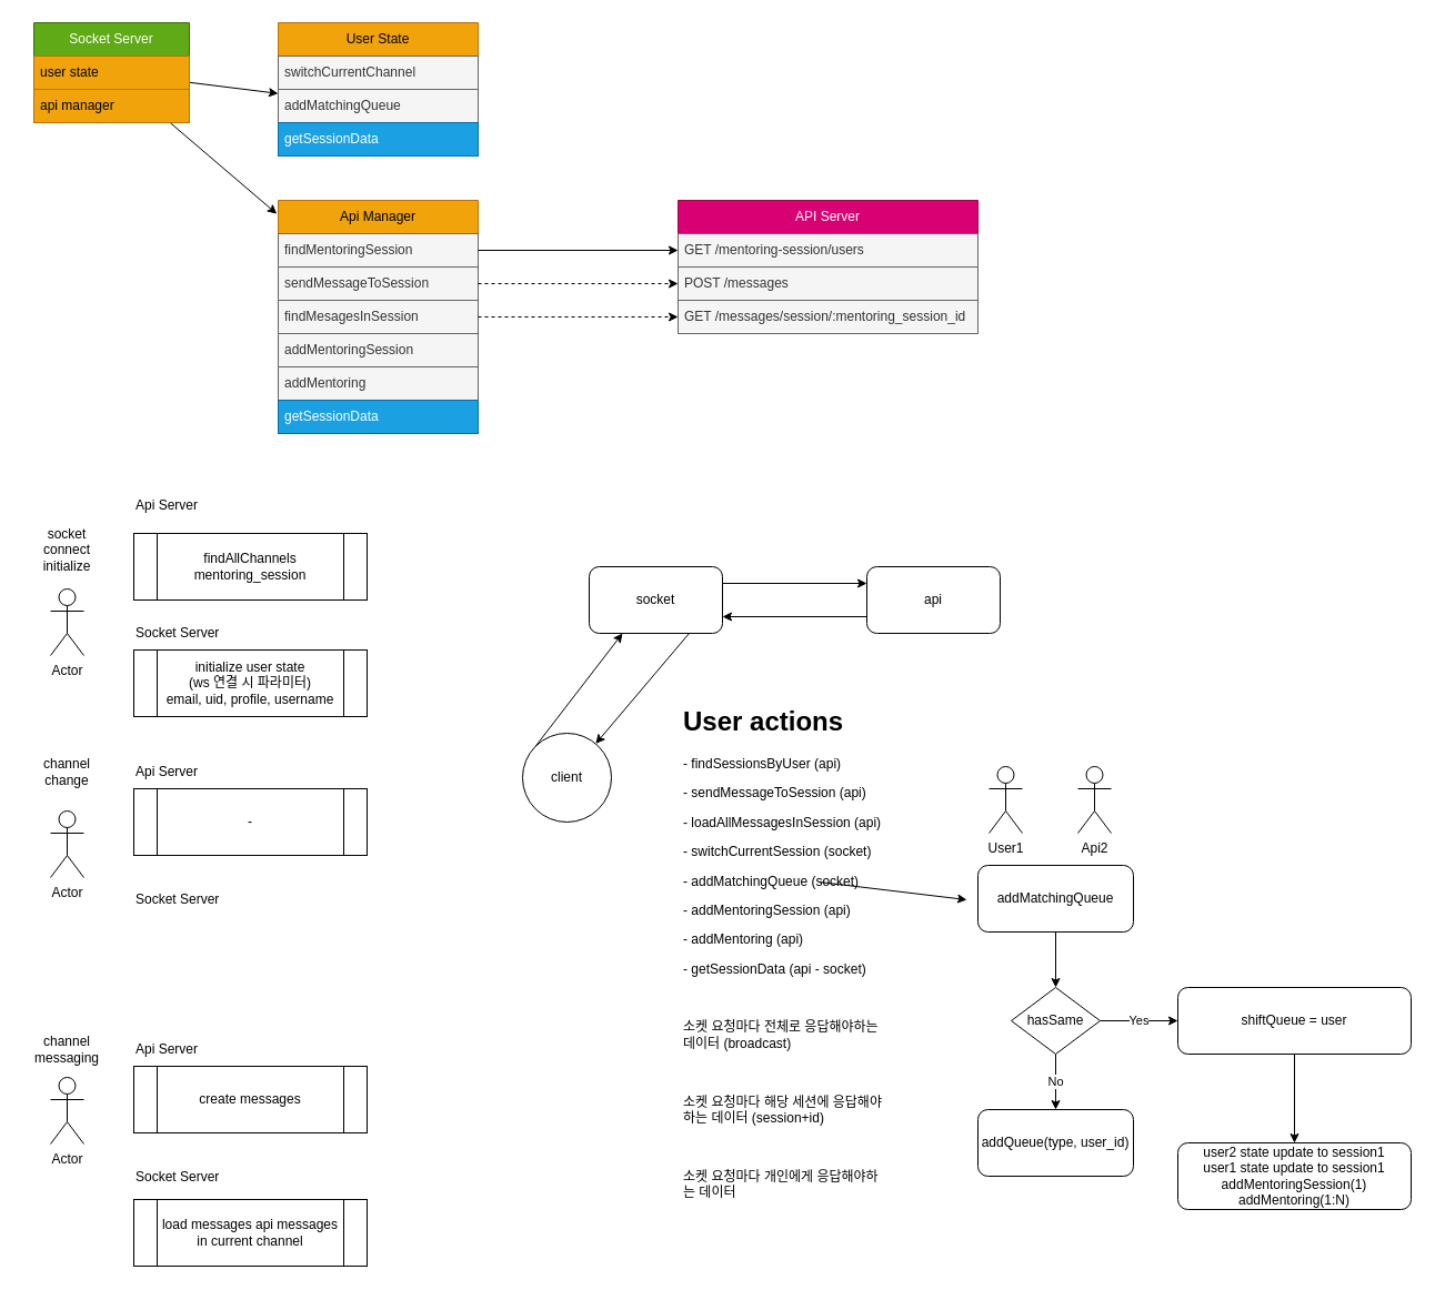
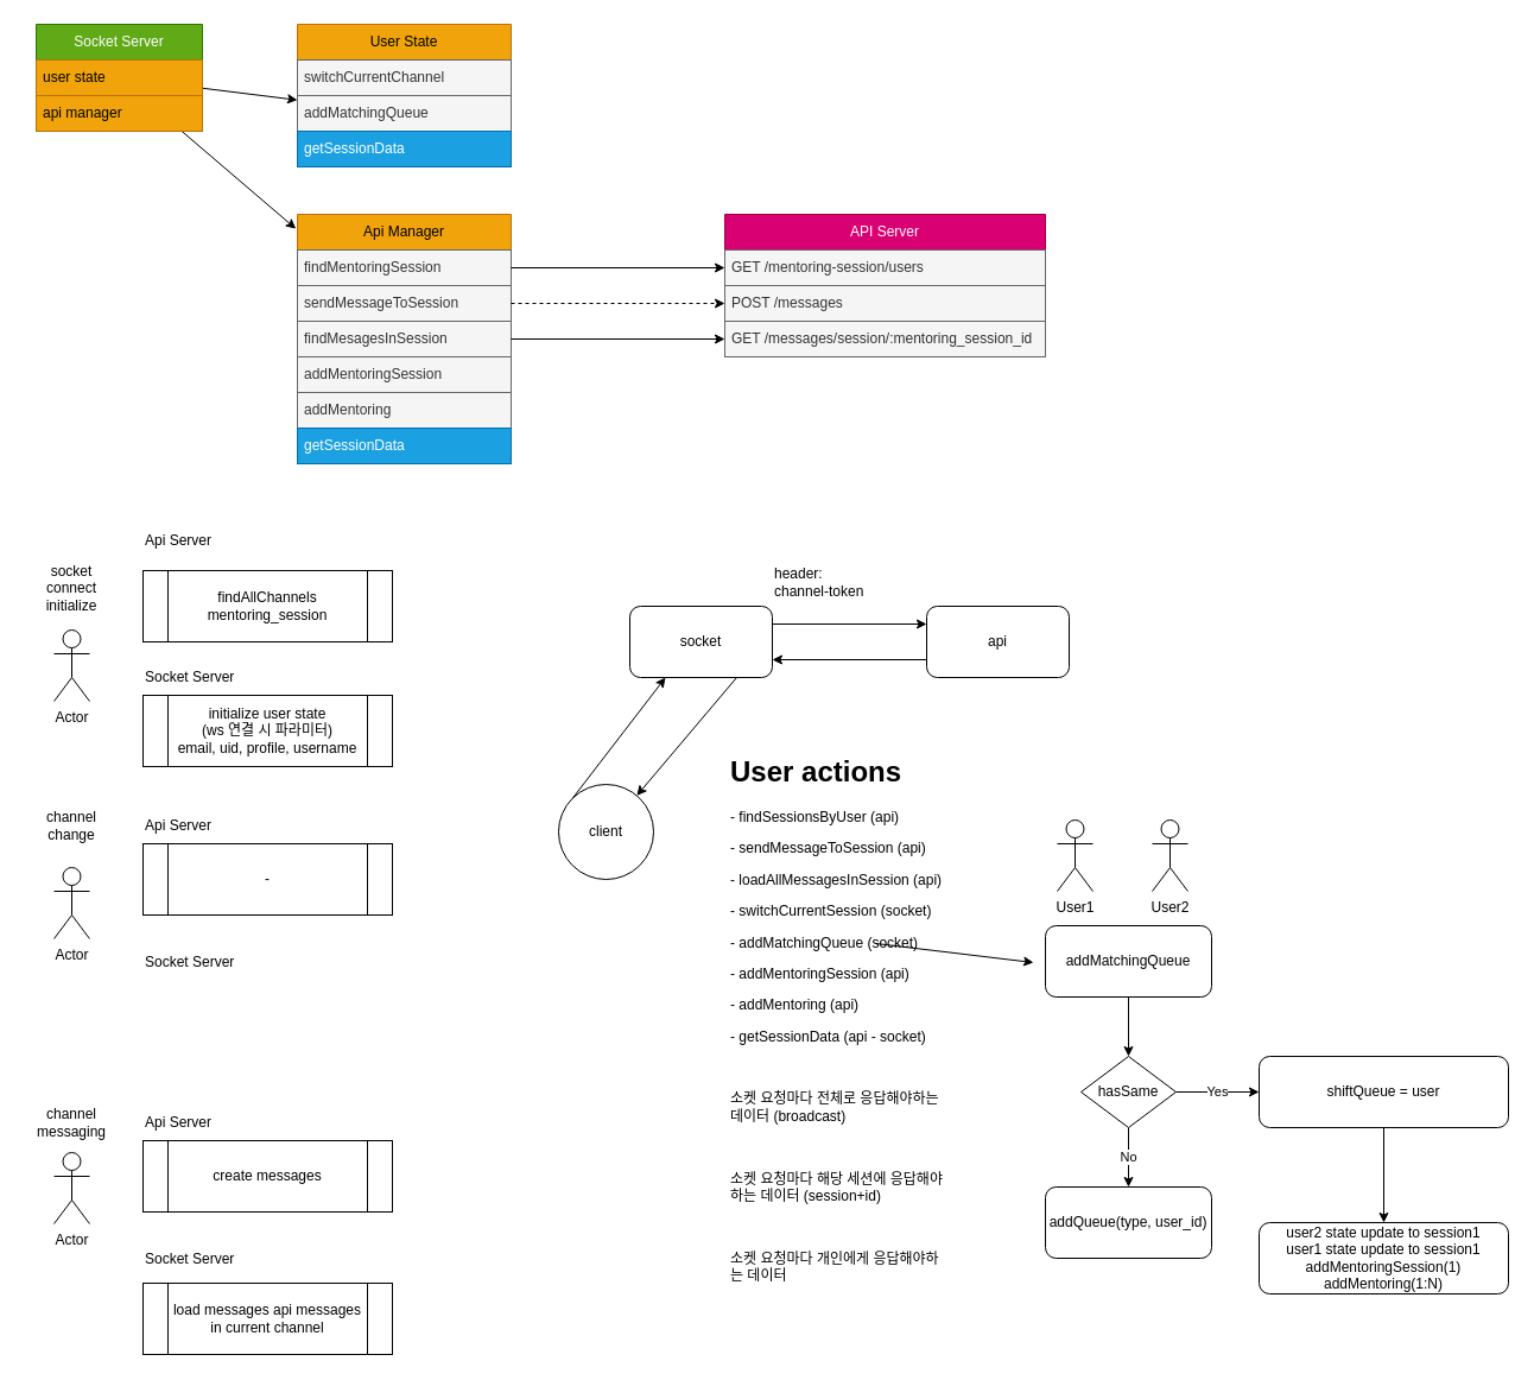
- <mxCell id="62" style="edgeStyle=none;html=1;exitX=1;exitY=0.5;exitDx=0;exitDy=0;entryX=0;entryY=0.5;entryDx=0;entryDy=0;dashed=1;" edge="1" parent="1" source="16" target="5"><mxGeometry relative="1" as="geometry" /></mxCell>
+ <mxCell id="62" style="edgeStyle=none;html=1;exitX=1;exitY=0.5;exitDx=0;exitDy=0;entryX=0;entryY=0.5;entryDx=0;entryDy=0;" edge="1" parent="1" source="16" target="5"><mxGeometry relative="1" as="geometry" /></mxCell>
+ <mxCell id="46" value="header: channel-token" style="text;html=1;strokeColor=none;fillColor=none;align=left;verticalAlign=middle;whiteSpace=wrap;rounded=0;fontStyle=0" vertex="1" parent="1"><mxGeometry x="650" y="465" width="90" height="50" as="geometry" /></mxCell>
- <mxCell id="52" value="Api2" style="shape=umlActor;verticalLabelPosition=bottom;verticalAlign=top;html=1;outlineConnect=0;" vertex="1" parent="1"><mxGeometry x="970" y="690" width="30" height="60" as="geometry" /></mxCell>
+ <mxCell id="52" value="User2" style="shape=umlActor;verticalLabelPosition=bottom;verticalAlign=top;html=1;outlineConnect=0;" vertex="1" parent="1"><mxGeometry x="970" y="690" width="30" height="60" as="geometry" /></mxCell>
